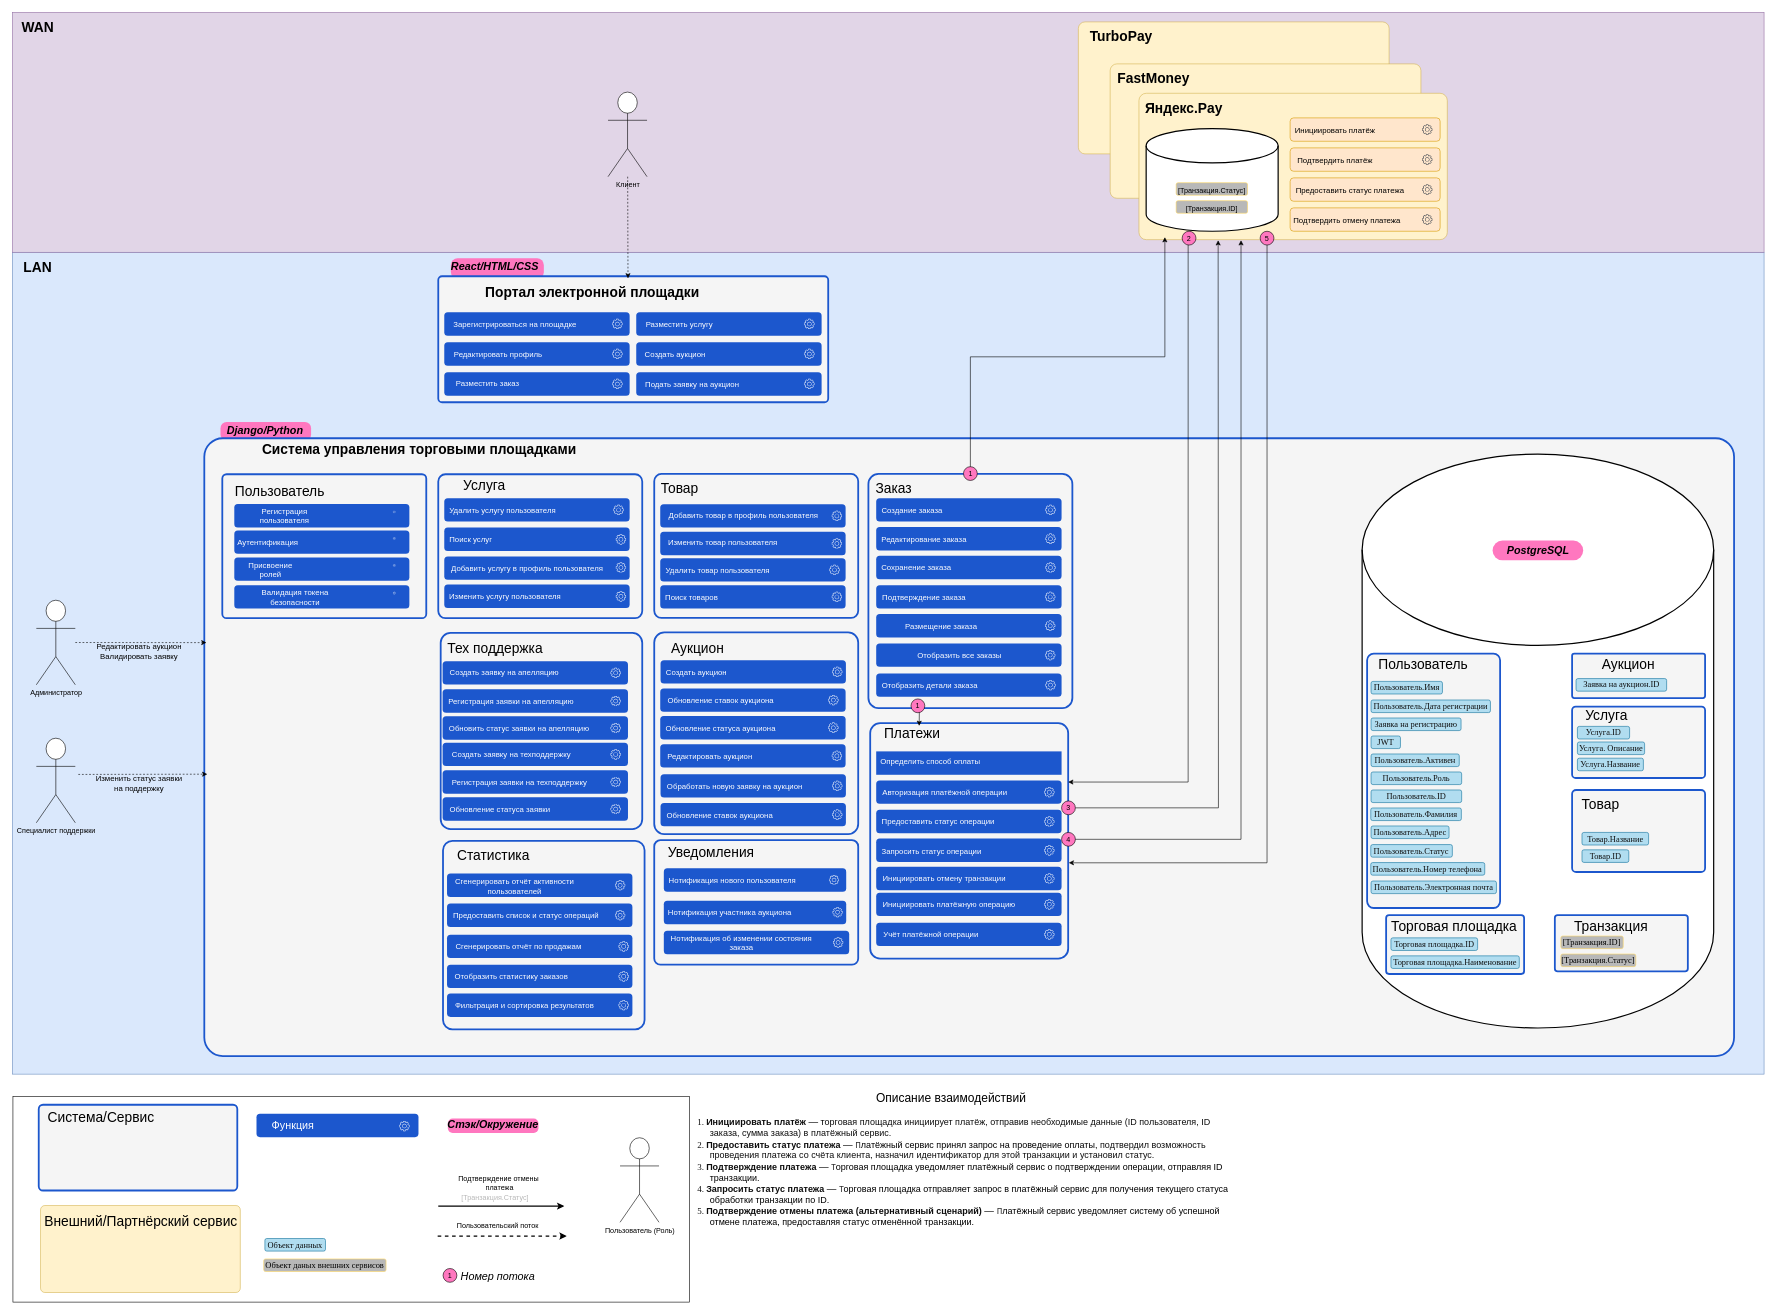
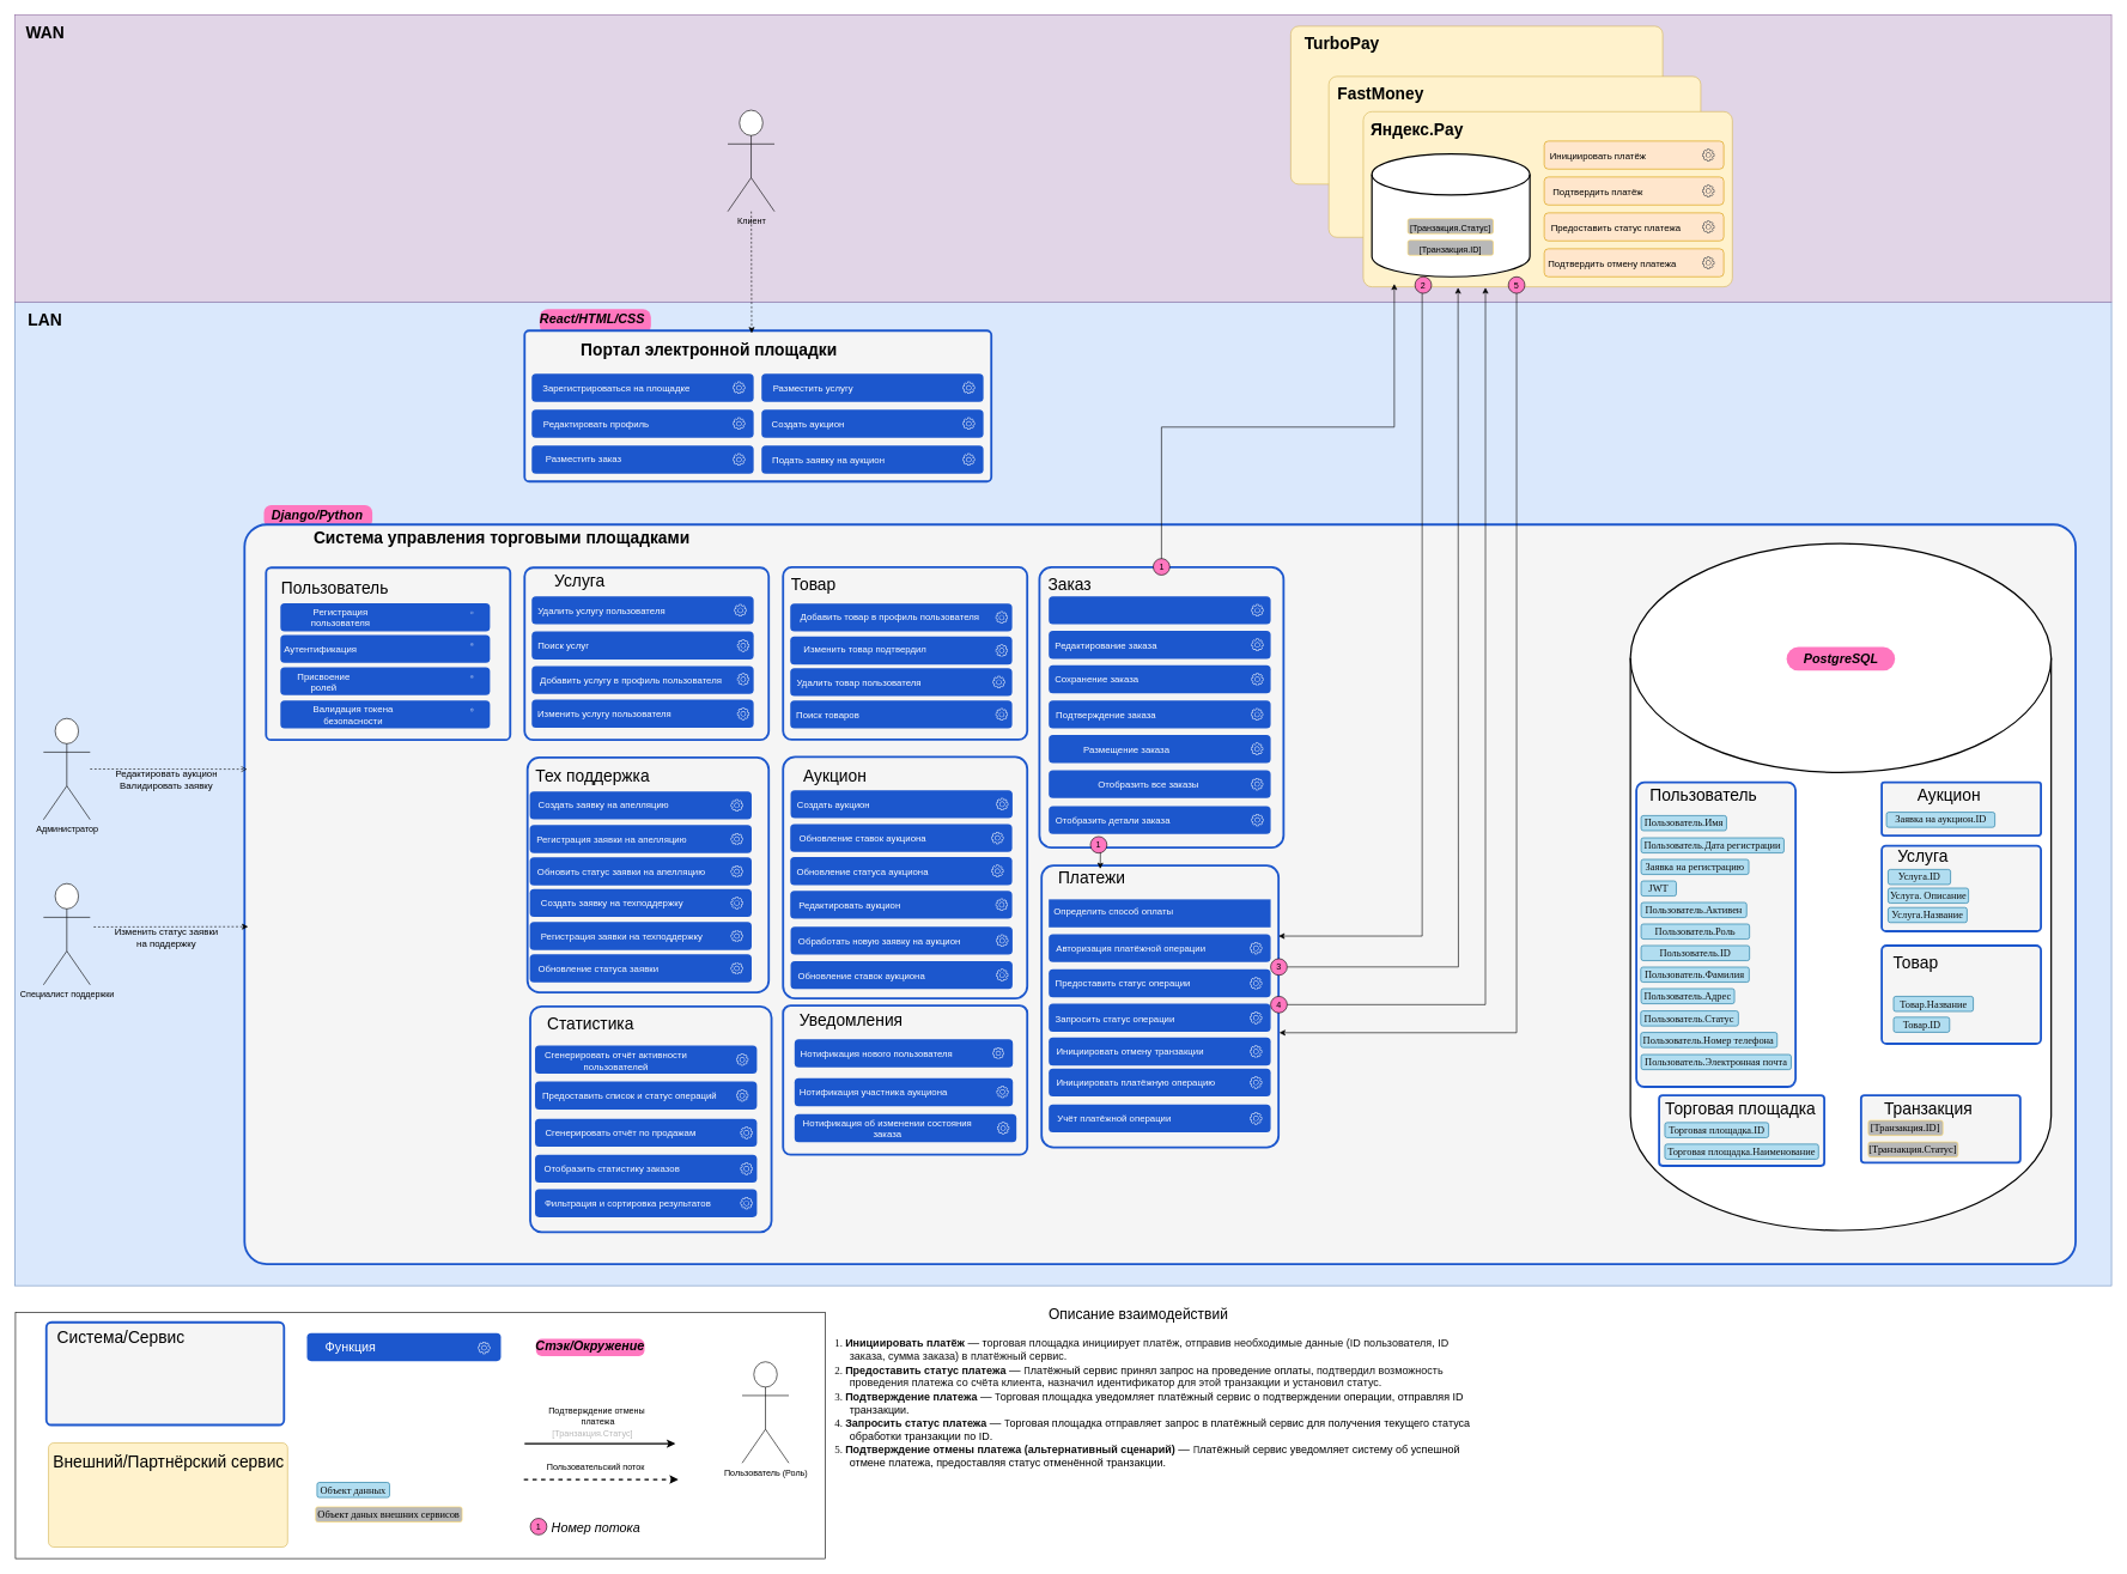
- <mxCell id="266" value="Создание заказа" style="text;html=1;align=center;verticalAlign=middle;whiteSpace=wrap;rounded=1;fontSize=13;fontColor=#FFFFFF;strokeColor=none;" parent="263" vertex="1"><mxGeometry x="5" y="4.5" width="110" height="30" as="geometry" /></mxCell>
- <mxCell id="218" value="Изменить товар пользователя" style="text;html=1;align=center;verticalAlign=middle;whiteSpace=wrap;rounded=1;fontSize=13;fontColor=#FFFFFF;strokeColor=none;" parent="215" vertex="1"><mxGeometry x="7" y="3" width="195" height="30" as="geometry" /></mxCell>
+ <mxCell id="218" value="Изменить товар подтвердил" style="text;html=1;align=center;verticalAlign=middle;whiteSpace=wrap;rounded=1;fontSize=13;fontColor=#FFFFFF;strokeColor=none;" parent="215" vertex="1"><mxGeometry x="7" y="3" width="195" height="30" as="geometry" /></mxCell>
- <mxCell id="45" value="" style="endArrow=classic;html=1;rounded=1;dashed=1;entryX=0.961;entryY=0.023;entryDx=0;entryDy=0;entryPerimeter=0;" parent="1" source="44" target="48" edge="1"><mxGeometry width="50" height="50" relative="1" as="geometry"><mxPoint x="226" y="1164" as="sourcePoint" /><mxPoint x="222" y="1599" as="targetPoint" /><Array as="points" /></mxGeometry></mxCell>
+ <mxCell id="45" value="" style="endArrow=open;html=1;rounded=1;dashed=1;entryX=0.961;entryY=0.023;entryDx=0;entryDy=0;entryPerimeter=0;" parent="1" source="44" target="48" edge="1"><mxGeometry width="50" height="50" relative="1" as="geometry"><mxPoint x="226" y="1164" as="sourcePoint" /><mxPoint x="222" y="1599" as="targetPoint" /><Array as="points" /></mxGeometry></mxCell>
